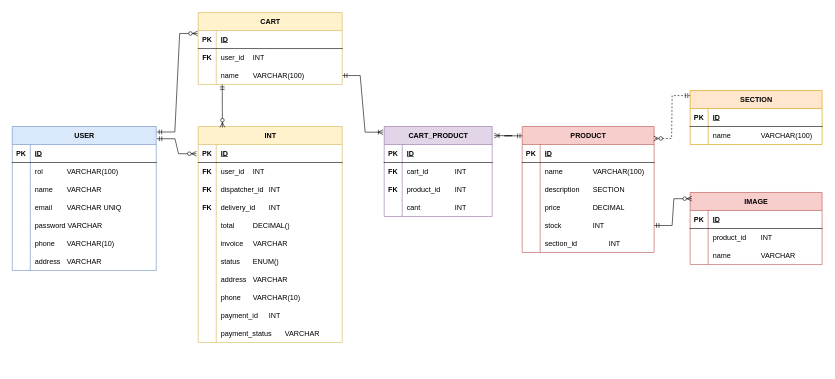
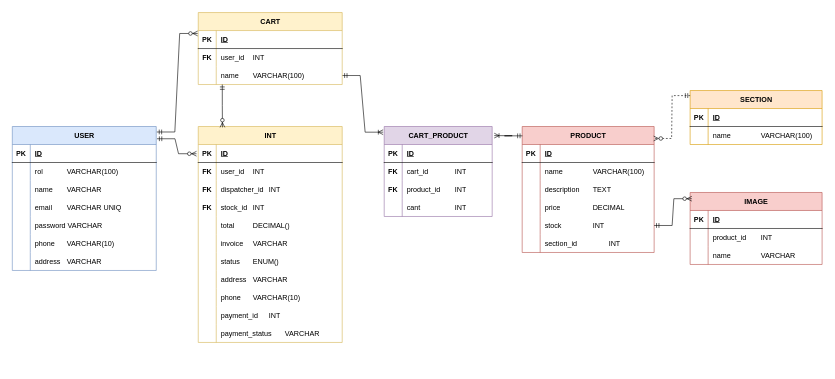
- <mxCell id="80" value="description&lt;span style=&quot;white-space: pre;&quot;&gt;&#09;&lt;/span&gt;SECTION" style="shape=partialRectangle;connectable=0;fillColor=none;top=0;left=0;bottom=0;right=0;align=left;spacingLeft=6;overflow=hidden;whiteSpace=wrap;html=1;" parent="78" vertex="1"><mxGeometry x="30" width="190" height="30" as="geometry"><mxRectangle width="190" height="30" as="alternateBounds" /></mxGeometry></mxCell>
+ <mxCell id="80" value="description&lt;span style=&quot;white-space: pre;&quot;&gt;&#09;&lt;/span&gt;TEXT" style="shape=partialRectangle;connectable=0;fillColor=none;top=0;left=0;bottom=0;right=0;align=left;spacingLeft=6;overflow=hidden;whiteSpace=wrap;html=1;" parent="78" vertex="1"><mxGeometry x="30" width="190" height="30" as="geometry"><mxRectangle width="190" height="30" as="alternateBounds" /></mxGeometry></mxCell>
- <mxCell id="49" value="delivery_id&lt;span style=&quot;white-space: pre;&quot;&gt;&#09;&lt;/span&gt;INT" style="shape=partialRectangle;connectable=0;fillColor=none;top=0;left=0;bottom=0;right=0;align=left;spacingLeft=6;overflow=hidden;whiteSpace=wrap;html=1;" vertex="1" parent="47"><mxGeometry x="30" width="210" height="30" as="geometry"><mxRectangle width="210" height="30" as="alternateBounds" /></mxGeometry></mxCell>
+ <mxCell id="49" value="stock_id&lt;span style=&quot;white-space: pre;&quot;&gt;&#09;&lt;/span&gt;INT" style="shape=partialRectangle;connectable=0;fillColor=none;top=0;left=0;bottom=0;right=0;align=left;spacingLeft=6;overflow=hidden;whiteSpace=wrap;html=1;" vertex="1" parent="47"><mxGeometry x="30" width="210" height="30" as="geometry"><mxRectangle width="210" height="30" as="alternateBounds" /></mxGeometry></mxCell>
